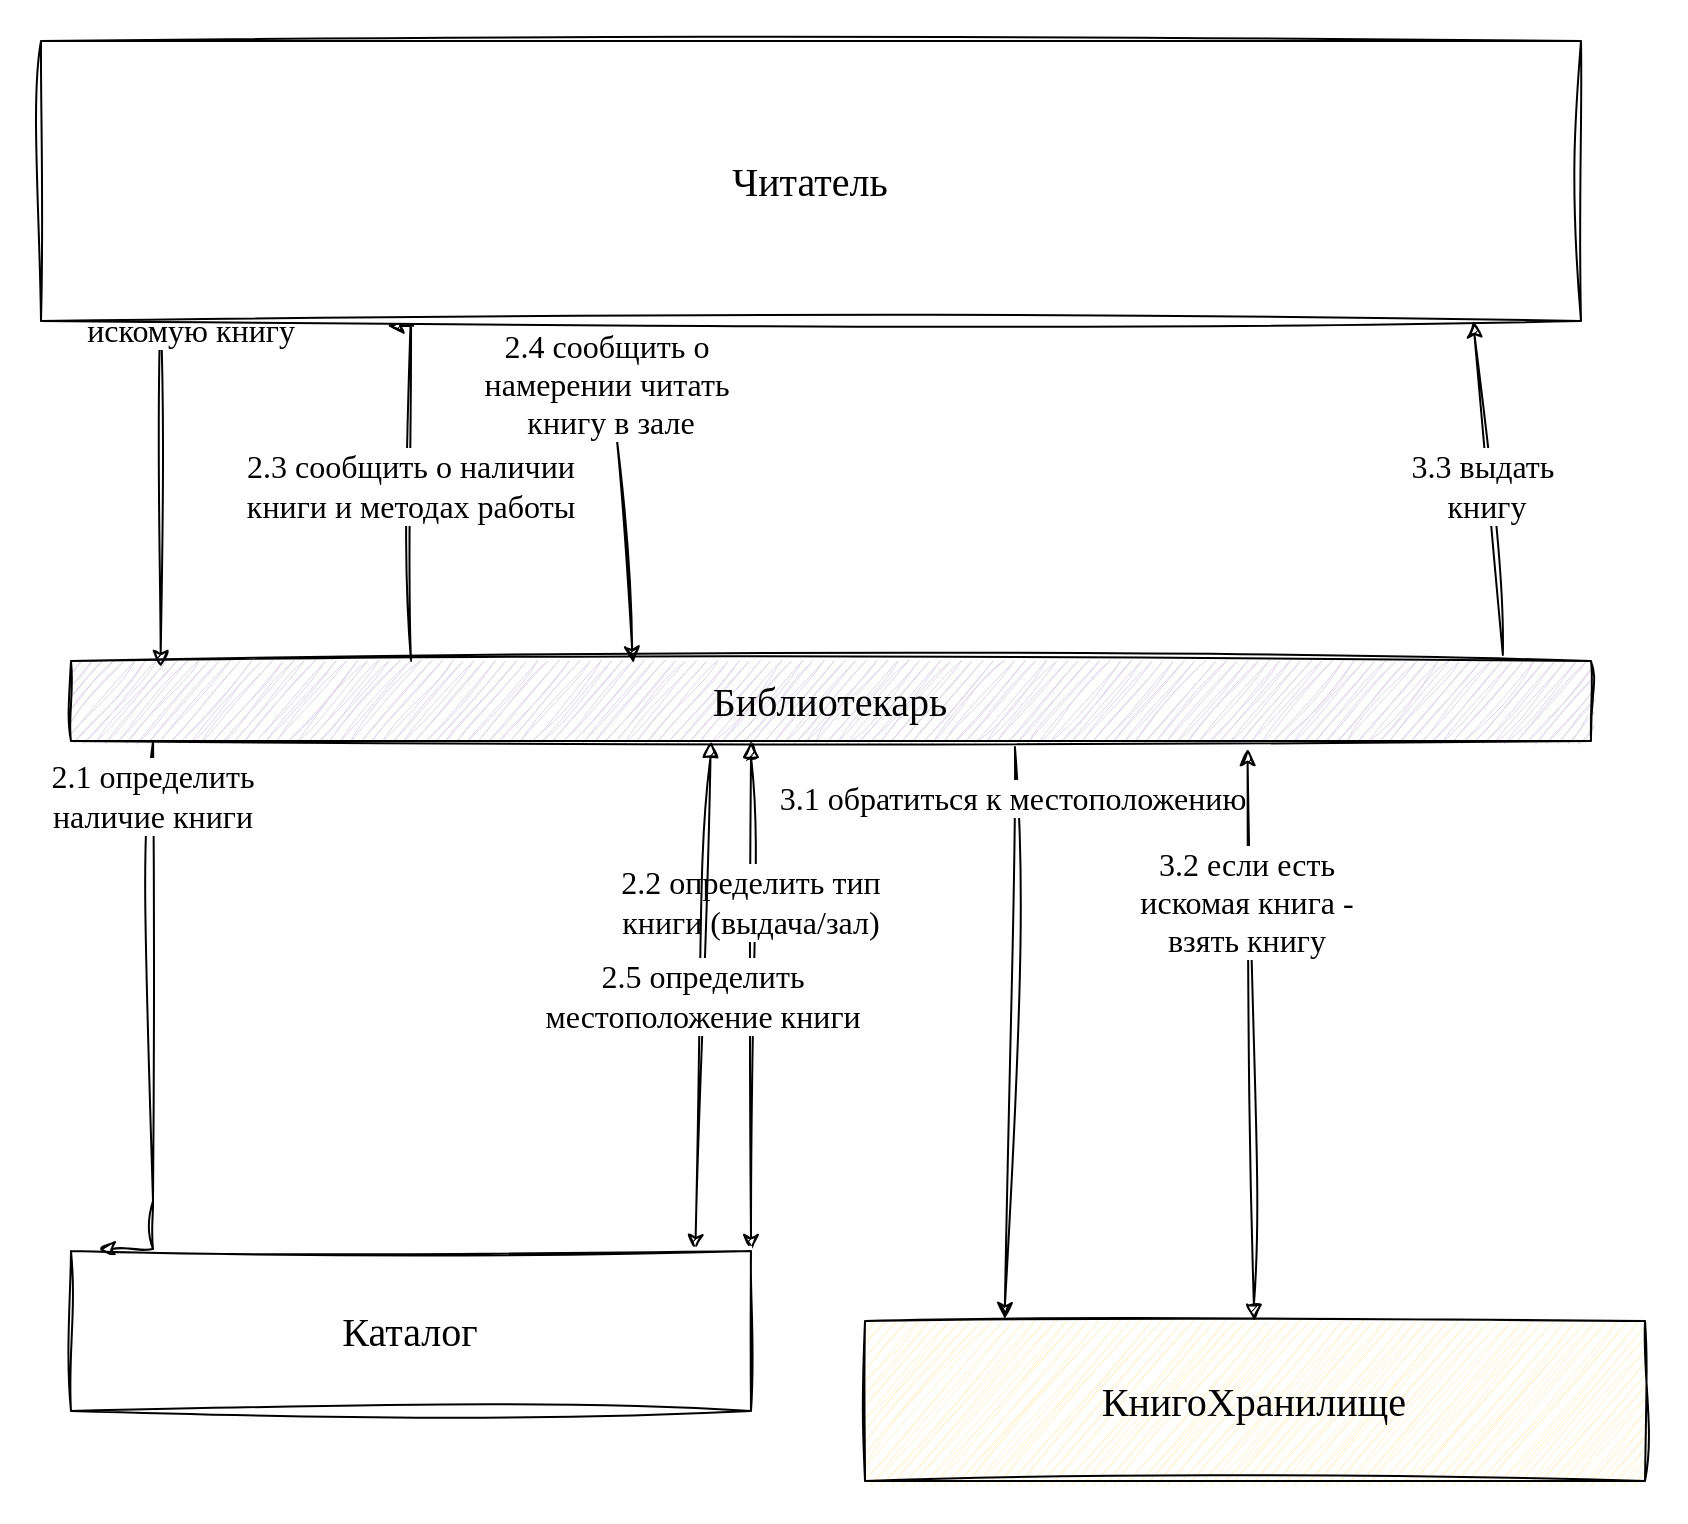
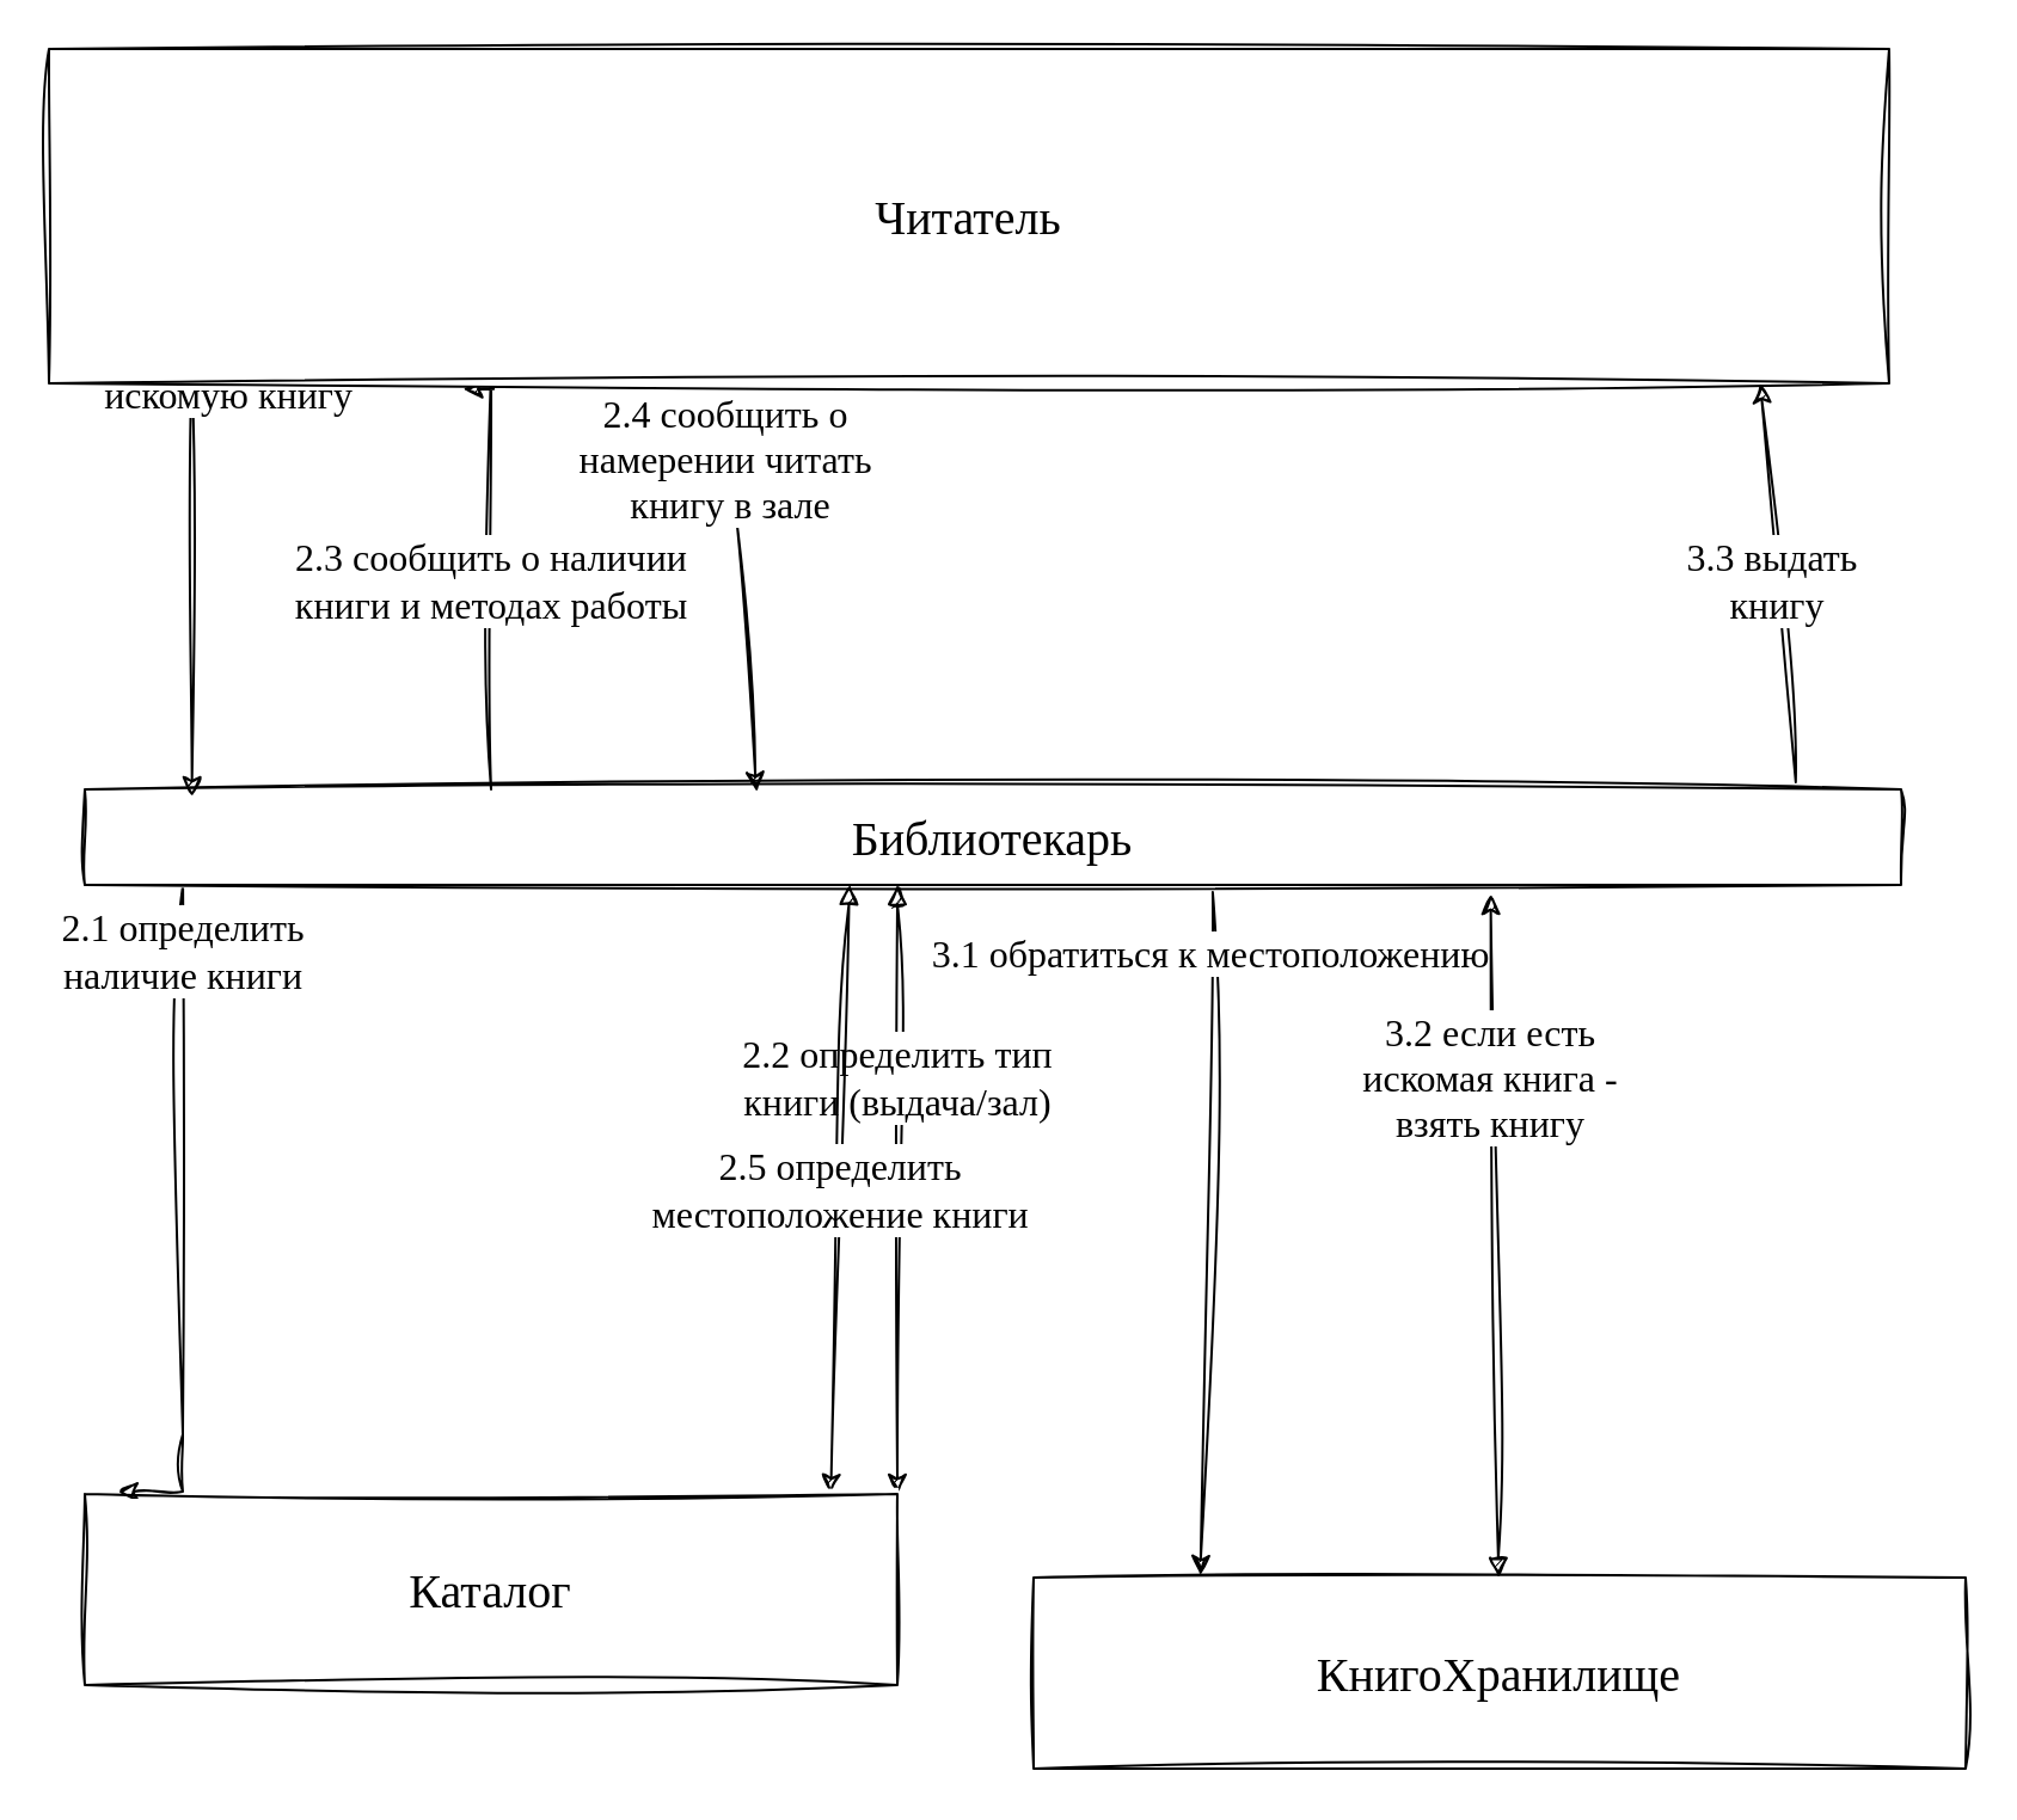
- <mxCell id="7" value="Библиотекарь" style="html=1;whiteSpace=wrap;sketch=1;hachureGap=4;jiggle=2;curveFitting=1;fontFamily=Architects Daughter;fontSource=https%3A%2F%2Ffonts.googleapis.com%2Fcss%3Ffamily%3DArchitects%2BDaughter;fontSize=20;fillColor=#e1d5e7;" vertex="1" parent="1"><mxGeometry x="35" y="330" width="760" height="40" as="geometry" /></mxCell>
+ <mxCell id="7" value="Библиотекарь" style="html=1;whiteSpace=wrap;sketch=1;hachureGap=4;jiggle=2;curveFitting=1;fontFamily=Architects Daughter;fontSource=https%3A%2F%2Ffonts.googleapis.com%2Fcss%3Ffamily%3DArchitects%2BDaughter;fontSize=20;" vertex="1" parent="1"><mxGeometry x="35" y="330" width="760" height="40" as="geometry" /></mxCell>
- <mxCell id="14" value="КнигоХранилище" style="html=1;whiteSpace=wrap;sketch=1;hachureGap=4;jiggle=2;curveFitting=1;fontFamily=Architects Daughter;fontSource=https%3A%2F%2Ffonts.googleapis.com%2Fcss%3Ffamily%3DArchitects%2BDaughter;fontSize=20;fillColor=#fff2cc;" vertex="1" parent="1"><mxGeometry x="432" y="660" width="390" height="80" as="geometry" /></mxCell>
+ <mxCell id="14" value="КнигоХранилище" style="html=1;whiteSpace=wrap;sketch=1;hachureGap=4;jiggle=2;curveFitting=1;fontFamily=Architects Daughter;fontSource=https%3A%2F%2Ffonts.googleapis.com%2Fcss%3Ffamily%3DArchitects%2BDaughter;fontSize=20;" vertex="1" parent="1"><mxGeometry x="432" y="660" width="390" height="80" as="geometry" /></mxCell>
